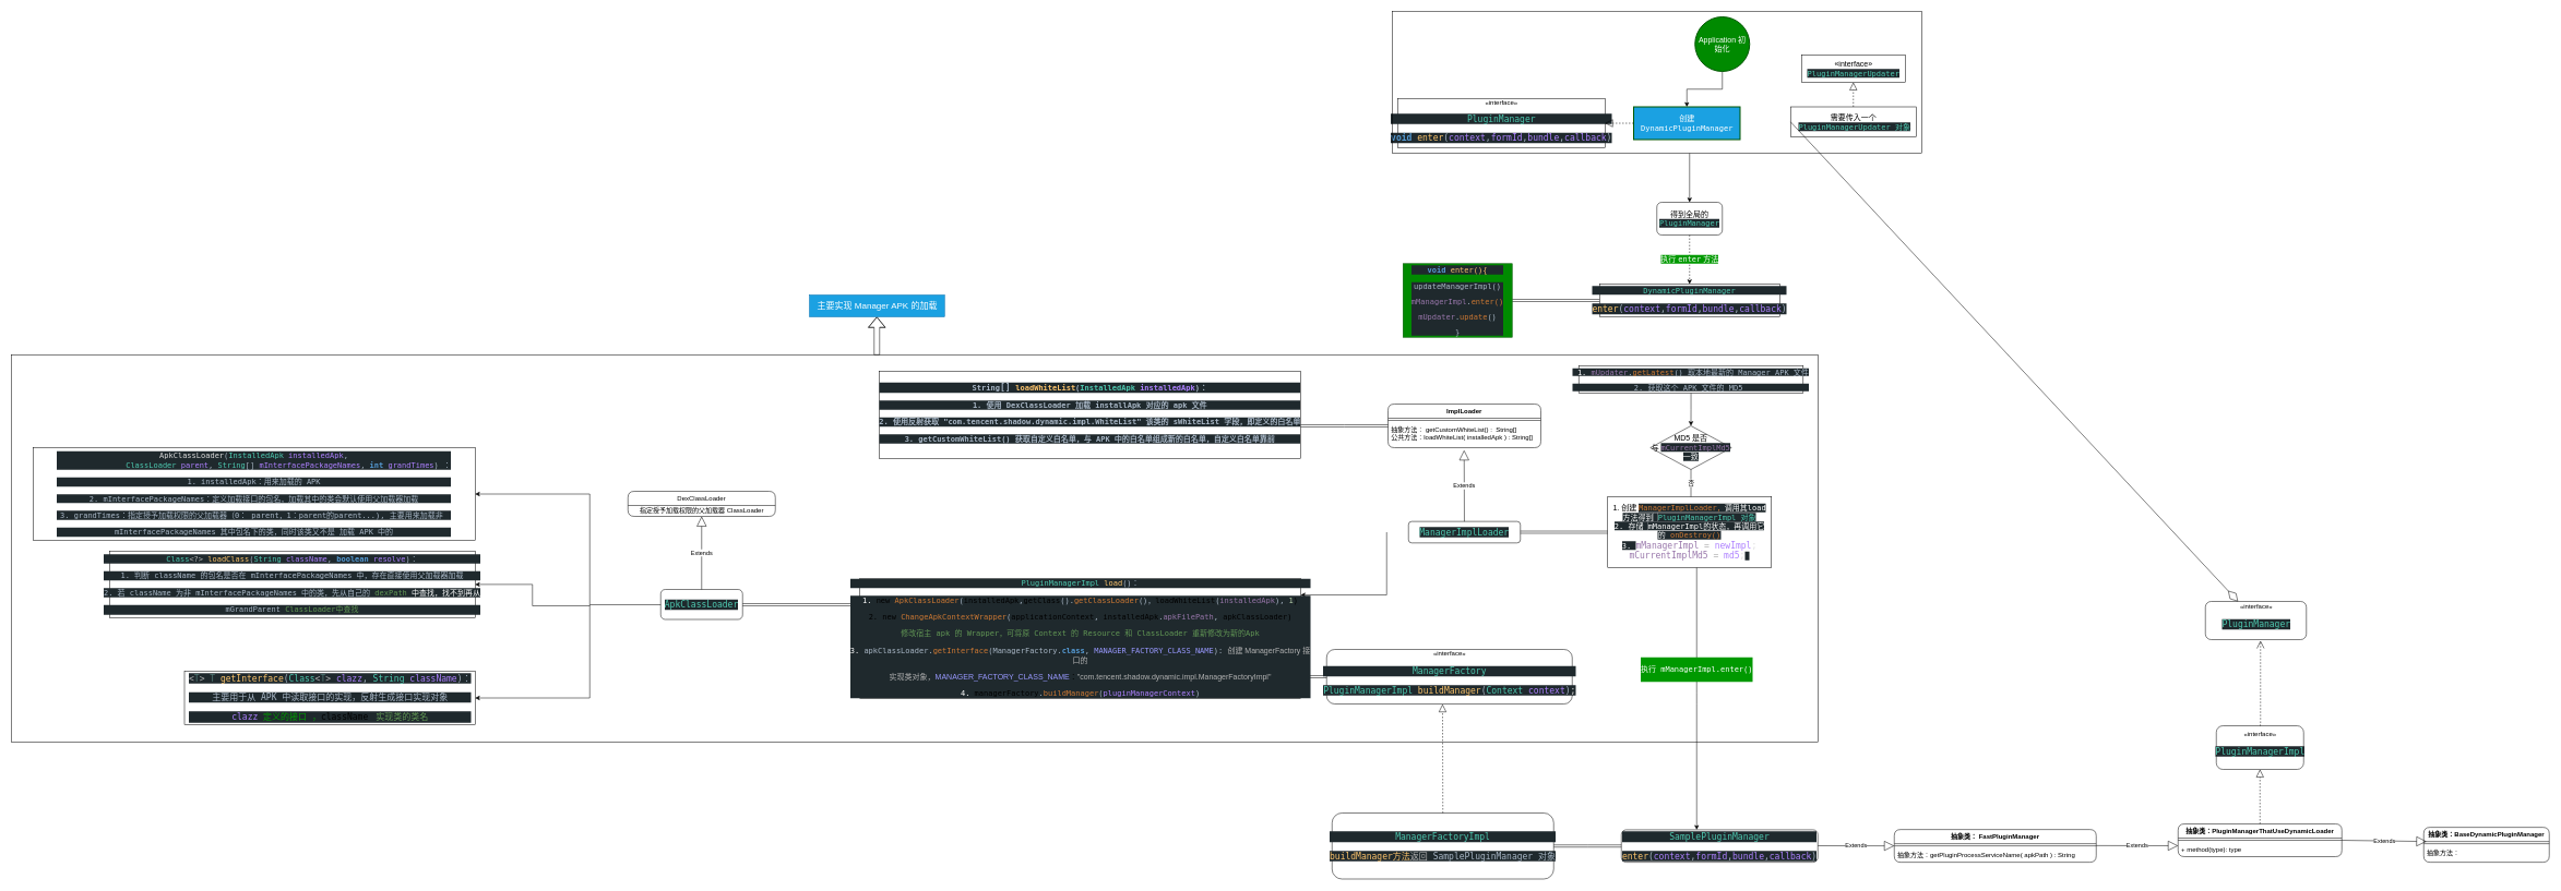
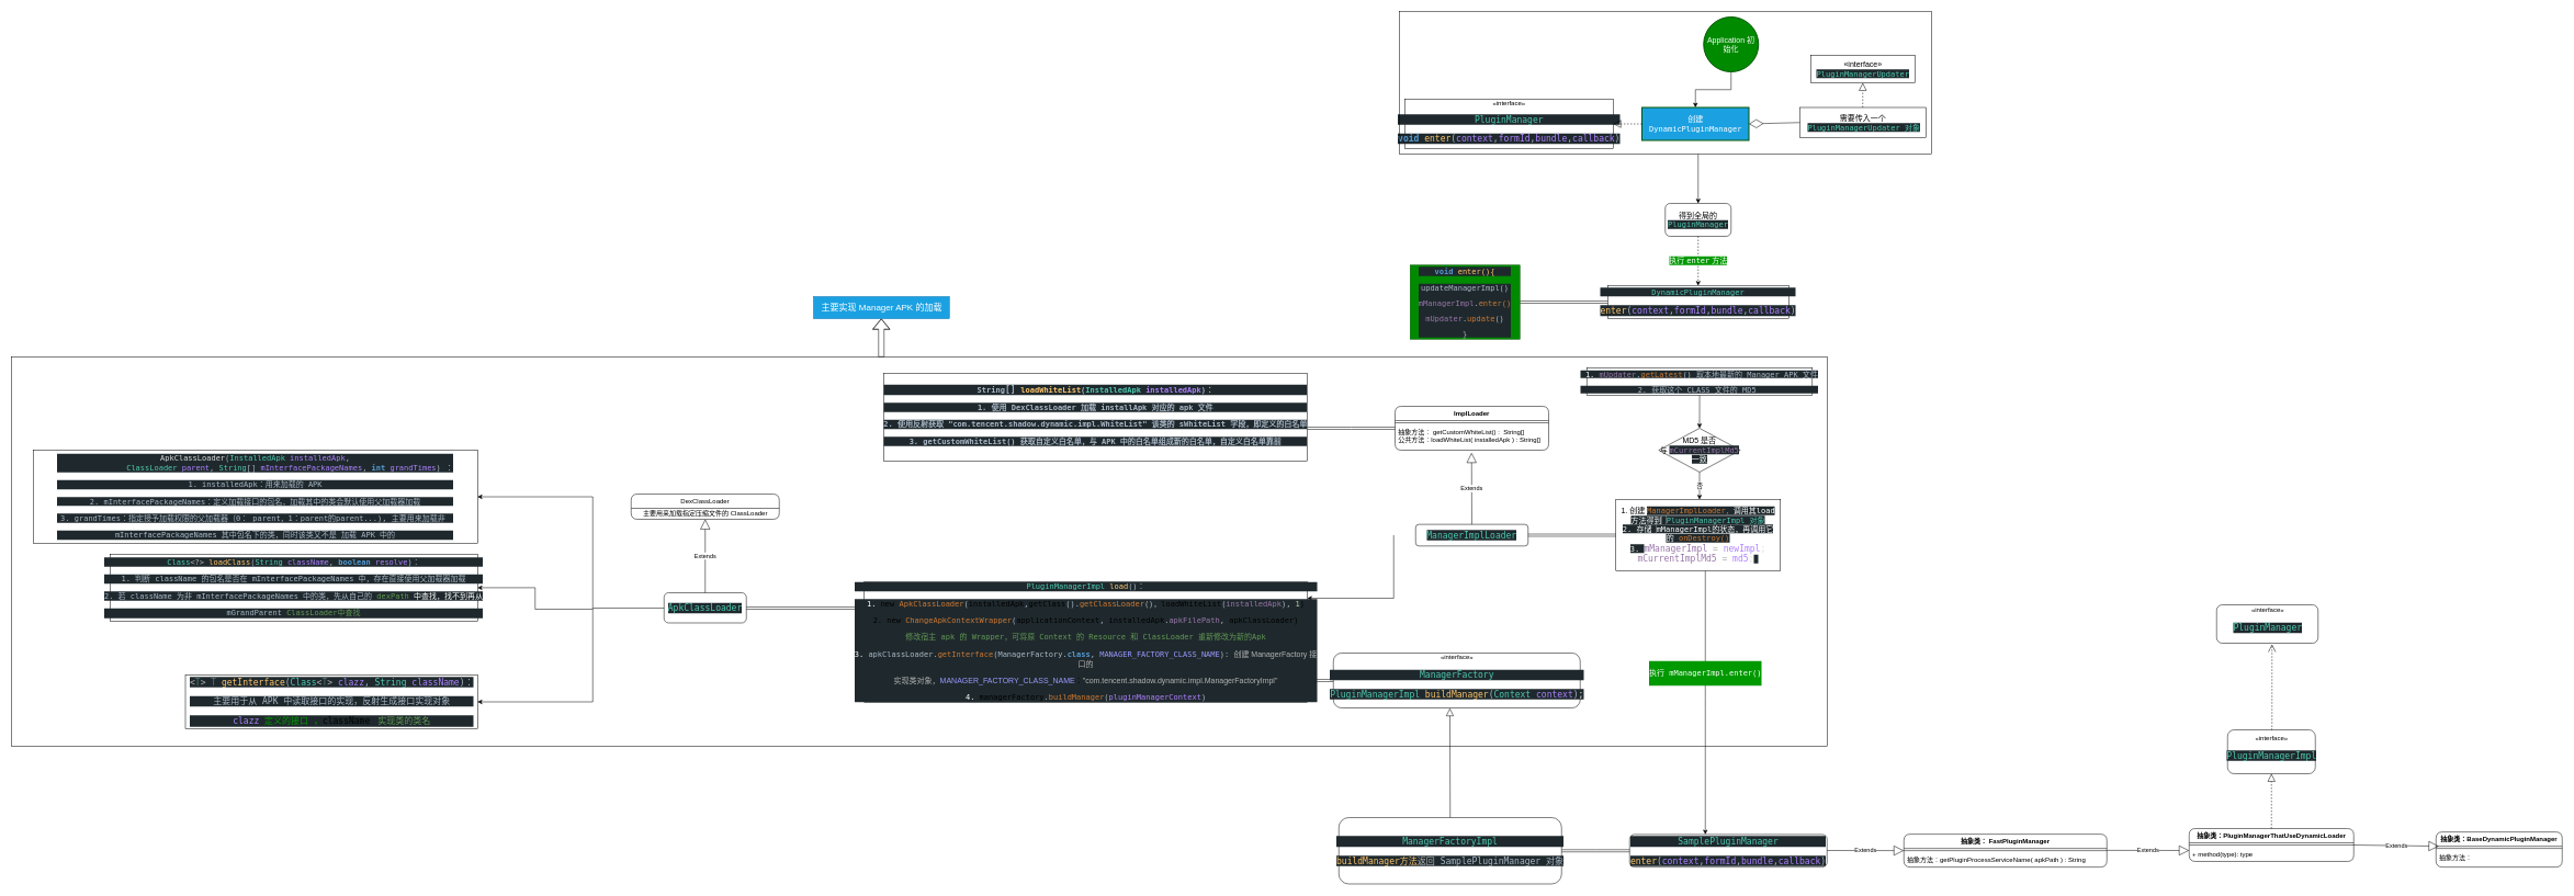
- <mxCell id="10" value="" style="endArrow=diamondThin;endFill=0;endSize=24;html=1;exitX=0;exitY=0.5;exitDx=0;exitDy=0;" edge="1" parent="1" source="5" target="65"><mxGeometry width="160" relative="1" as="geometry"><mxPoint x="3050" y="400" as="sourcePoint" /><mxPoint x="3210" y="400" as="targetPoint" /></mxGeometry></mxCell>
+ <mxCell id="10" value="" style="endArrow=diamondThin;endFill=0;endSize=24;html=1;entryX=1;entryY=0.5;entryDx=0;entryDy=0;exitX=0;exitY=0.5;exitDx=0;exitDy=0;" edge="1" parent="1" source="5" target="4"><mxGeometry width="160" relative="1" as="geometry"><mxPoint x="3050" y="400" as="sourcePoint" /><mxPoint x="3210" y="400" as="targetPoint" /></mxGeometry></mxCell>
- <mxCell id="19" value="&lt;pre style=&quot;background-color: rgb(31 , 41 , 45) ; font-family: &amp;#34;consolas&amp;#34; , monospace ; font-size: 14px ; line-height: 100%&quot;&gt;&lt;span style=&quot;color: rgb(152 , 118 , 170)&quot;&gt; &lt;/span&gt;&lt;font color=&quot;#ffffff&quot;&gt;1.&lt;/font&gt;&lt;span style=&quot;color: rgb(152 , 118 , 170)&quot;&gt; mUpdater&lt;/span&gt;&lt;font color=&quot;#a9b7c6&quot;&gt;.&lt;/font&gt;&lt;span style=&quot;color: rgb(204 , 120 , 51)&quot;&gt;getLatest&lt;/span&gt;&lt;font color=&quot;#a9b7c6&quot;&gt;() 取本地最新的 Manager APK 文件&lt;/font&gt;&lt;/pre&gt;&lt;pre style=&quot;background-color: rgb(31 , 41 , 45) ; color: rgb(169 , 183 , 198) ; font-family: &amp;#34;consolas&amp;#34; , monospace ; font-size: 14px ; line-height: 100%&quot;&gt;2. 获取这个 APK 文件的 MD5 &lt;br&gt;&lt;/pre&gt;" style="whiteSpace=wrap;html=1;rounded=0;fillColor=none;" vertex="1" parent="1"><mxGeometry x="2891.88" y="670" width="411.25" height="50" as="geometry" /></mxCell>
+ <mxCell id="19" value="&lt;pre style=&quot;background-color: rgb(31 , 41 , 45) ; font-family: &amp;#34;consolas&amp;#34; , monospace ; font-size: 14px ; line-height: 100%&quot;&gt;&lt;span style=&quot;color: rgb(152 , 118 , 170)&quot;&gt; &lt;/span&gt;&lt;font color=&quot;#ffffff&quot;&gt;1.&lt;/font&gt;&lt;span style=&quot;color: rgb(152 , 118 , 170)&quot;&gt; mUpdater&lt;/span&gt;&lt;font color=&quot;#a9b7c6&quot;&gt;.&lt;/font&gt;&lt;span style=&quot;color: rgb(204 , 120 , 51)&quot;&gt;getLatest&lt;/span&gt;&lt;font color=&quot;#a9b7c6&quot;&gt;() 取本地最新的 Manager APK 文件&lt;/font&gt;&lt;/pre&gt;&lt;pre style=&quot;background-color: rgb(31 , 41 , 45) ; color: rgb(169 , 183 , 198) ; font-family: &amp;#34;consolas&amp;#34; , monospace ; font-size: 14px ; line-height: 100%&quot;&gt;2. 获取这个 CLASS 文件的 MD5 &lt;br&gt;&lt;/pre&gt;" style="whiteSpace=wrap;html=1;rounded=0;fillColor=none;" vertex="1" parent="1"><mxGeometry x="2891.88" y="670" width="411.25" height="50" as="geometry" /></mxCell>
- <mxCell id="20" value="否" style="edgeStyle=orthogonalEdgeStyle;rounded=0;orthogonalLoop=1;jettySize=auto;html=1;endArrow=none;" edge="1" parent="1" source="21" target="23"><mxGeometry relative="1" as="geometry"><Array as="points"><mxPoint x="3097" y="880" /><mxPoint x="3097" y="880" /></Array></mxGeometry></mxCell>
+ <mxCell id="20" value="否" style="edgeStyle=orthogonalEdgeStyle;rounded=0;orthogonalLoop=1;jettySize=auto;html=1;" edge="1" parent="1" source="21" target="23"><mxGeometry relative="1" as="geometry"><Array as="points"><mxPoint x="3097" y="880" /><mxPoint x="3097" y="880" /></Array></mxGeometry></mxCell>
- <mxCell id="39" value="指定授予加载权限的父加载器 ClassLoader" style="text;html=1;align=center;verticalAlign=middle;resizable=0;points=[];autosize=1;" vertex="1" parent="38"><mxGeometry y="26" width="270" height="20" as="geometry" /></mxCell>
+ <mxCell id="39" value="主要用来加载指定压缩文件的 ClassLoader" style="text;html=1;align=center;verticalAlign=middle;resizable=0;points=[];autosize=1;" vertex="1" parent="38"><mxGeometry y="26" width="270" height="20" as="geometry" /></mxCell>
- <mxCell id="48" value="" style="endArrow=block;dashed=1;endFill=0;endSize=12;html=1;exitX=0.5;exitY=0;exitDx=0;exitDy=0;entryX=0.472;entryY=1.004;entryDx=0;entryDy=0;entryPerimeter=0;" edge="1" parent="1" source="47" target="45"><mxGeometry width="160" relative="1" as="geometry"><mxPoint x="2630" y="1410" as="sourcePoint" /><mxPoint x="2790" y="1410" as="targetPoint" /></mxGeometry></mxCell>
+ <mxCell id="48" value="" style="endArrow=block;dashed=0;endFill=0;endSize=12;html=1;exitX=0.5;exitY=0;exitDx=0;exitDy=0;entryX=0.472;entryY=1.004;entryDx=0;entryDy=0;entryPerimeter=0;" edge="1" parent="1" source="47" target="45"><mxGeometry width="160" relative="1" as="geometry"><mxPoint x="2630" y="1410" as="sourcePoint" /><mxPoint x="2790" y="1410" as="targetPoint" /></mxGeometry></mxCell>
